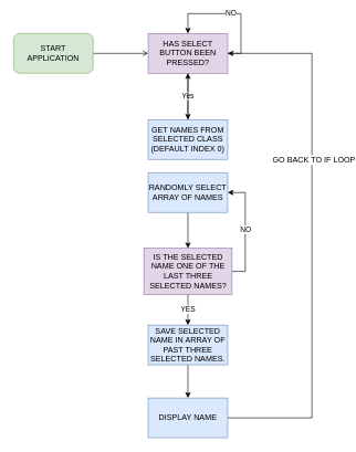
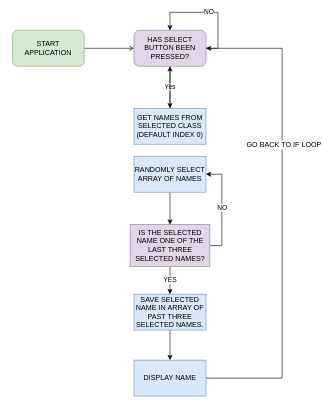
- <mxCell id="6" value="HAS SELECT BUTTON BEEN PRESSED?" style="rounded=0;whiteSpace=wrap;html=1;fillColor=#e1d5e7;strokeColor=#9673a6;" vertex="1" parent="1"><mxGeometry x="223" y="50" width="120" height="60" as="geometry" /></mxCell>
+ <mxCell id="6" value="HAS SELECT BUTTON BEEN PRESSED?" style="whiteSpace=wrap;html=1;fillColor=#e1d5e7;strokeColor=#9673a6;rounded=1;" vertex="1" parent="1"><mxGeometry x="223" y="50" width="120" height="60" as="geometry" /></mxCell>
